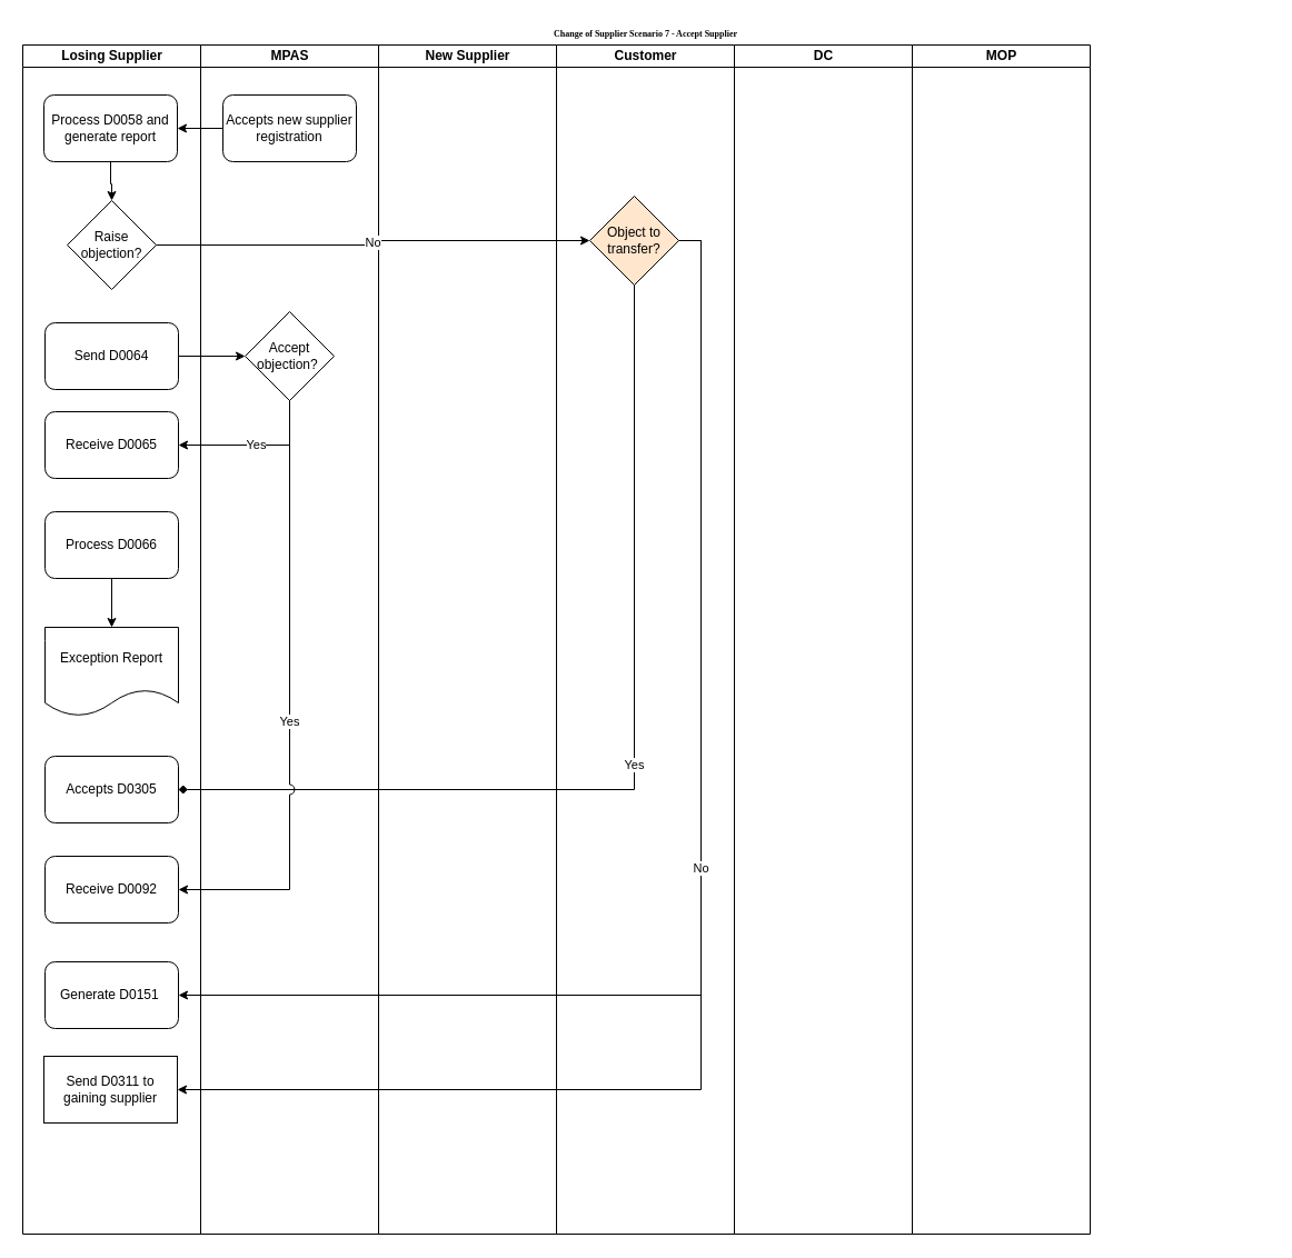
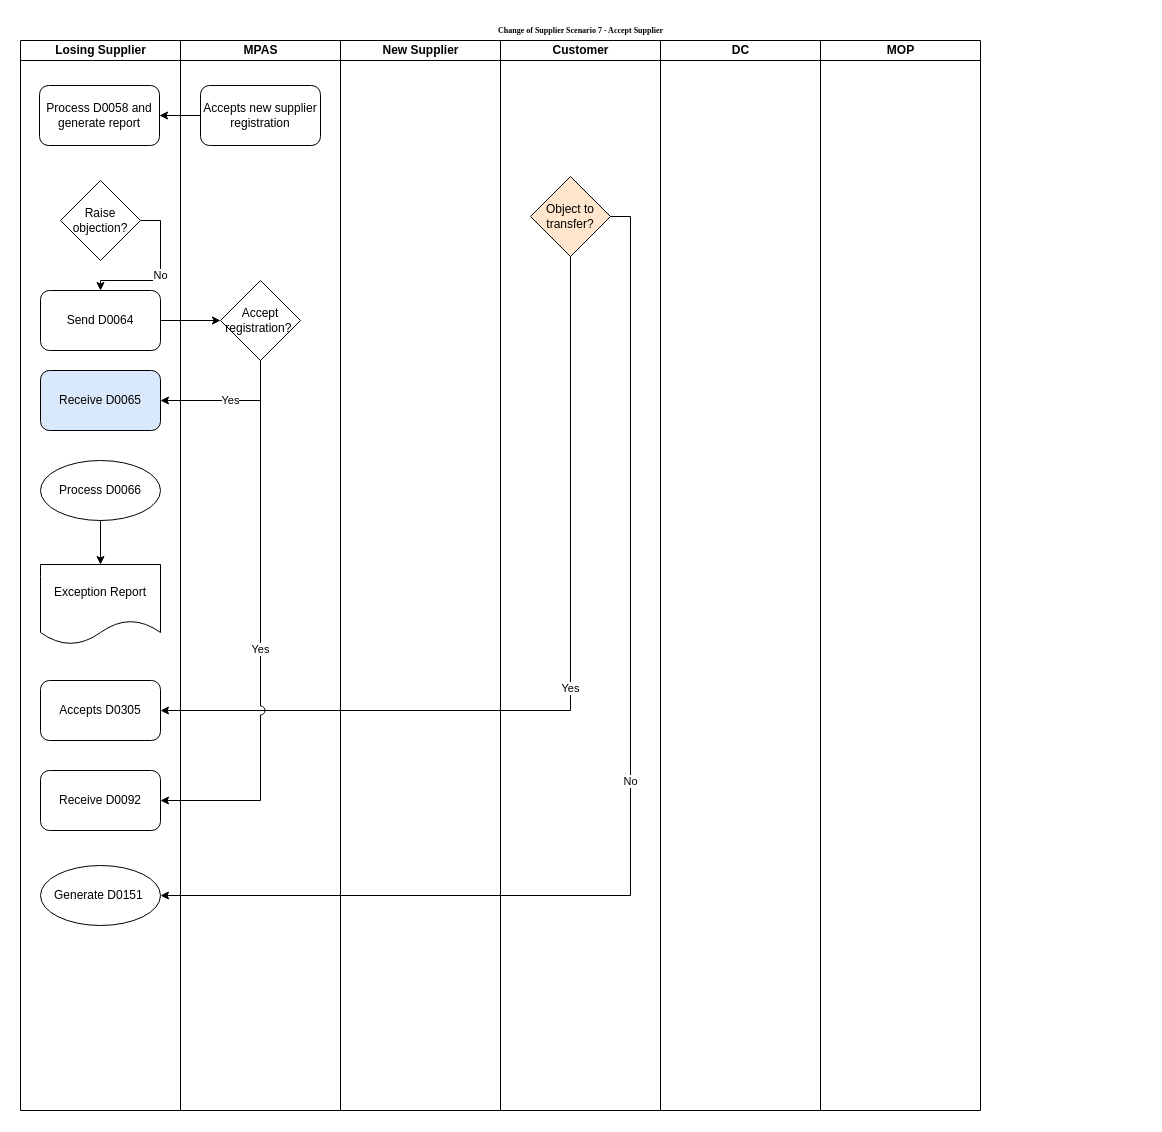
- <mxCell id="7" style="edgeStyle=orthogonalEdgeStyle;rounded=0;orthogonalLoop=1;jettySize=auto;html=1;exitX=0.5;exitY=1;exitDx=0;exitDy=0;" parent="3" source="5" target="6" edge="1"><mxGeometry relative="1" as="geometry"><mxPoint x="560" y="120" as="sourcePoint" /></mxGeometry></mxCell>
- <mxCell id="26" value="No" style="edgeStyle=orthogonalEdgeStyle;rounded=0;orthogonalLoop=1;jettySize=auto;html=1;exitX=1;exitY=0.5;exitDx=0;exitDy=0;entryX=0;entryY=0.5;entryDx=0;entryDy=0;" parent="2" source="6" target="22" edge="1"><mxGeometry relative="1" as="geometry" /></mxCell>
+ <mxCell id="26" value="No" style="edgeStyle=orthogonalEdgeStyle;rounded=0;orthogonalLoop=1;jettySize=auto;html=1;exitX=1;exitY=0.5;exitDx=0;exitDy=0;" parent="2" source="6" target="8" edge="1"><mxGeometry relative="1" as="geometry" /></mxCell>
- <mxCell id="19" value="Accept objection?&amp;nbsp;" style="rhombus;whiteSpace=wrap;html=1;" parent="17" vertex="1"><mxGeometry x="40" y="240" width="80" height="80" as="geometry" /></mxCell>
+ <mxCell id="19" value="Accept registration?&amp;nbsp;" style="rhombus;whiteSpace=wrap;html=1;" parent="17" vertex="1"><mxGeometry x="40" y="240" width="80" height="80" as="geometry" /></mxCell>
- <mxCell id="16" value="Receive D0065" style="rounded=1;whiteSpace=wrap;html=1;" vertex="1" parent="3"><mxGeometry x="20" y="330" width="120" height="60" as="geometry" /></mxCell>
+ <mxCell id="16" value="Receive D0065" style="rounded=1;whiteSpace=wrap;html=1;fillColor=#dae8fc;" vertex="1" parent="3"><mxGeometry x="20" y="330" width="120" height="60" as="geometry" /></mxCell>
- <mxCell id="12" value="Process D0066" style="rounded=1;whiteSpace=wrap;html=1;" parent="3" vertex="1"><mxGeometry x="20" y="420" width="120" height="60" as="geometry" /></mxCell>
+ <mxCell id="12" value="Process D0066" style="ellipse;whiteSpace=wrap;html=1;" parent="3" vertex="1"><mxGeometry x="20" y="420" width="120" height="60" as="geometry" /></mxCell>
- <mxCell id="27" value="Yes" style="edgeStyle=orthogonalEdgeStyle;rounded=0;orthogonalLoop=1;jettySize=auto;html=1;entryX=1;entryY=0.5;entryDx=0;entryDy=0;exitX=0.5;exitY=1;exitDx=0;exitDy=0;endArrow=diamond;" parent="2" source="22" target="9" edge="1"><mxGeometry relative="1" as="geometry" /></mxCell>
+ <mxCell id="27" value="Yes" style="edgeStyle=orthogonalEdgeStyle;rounded=0;orthogonalLoop=1;jettySize=auto;html=1;entryX=1;entryY=0.5;entryDx=0;entryDy=0;exitX=0.5;exitY=1;exitDx=0;exitDy=0;" parent="2" source="22" target="9" edge="1"><mxGeometry relative="1" as="geometry" /></mxCell>
- <mxCell id="14" value="Generate D0151&amp;nbsp;" style="rounded=1;whiteSpace=wrap;html=1;" parent="3" vertex="1"><mxGeometry x="20" y="825" width="120" height="60" as="geometry" /></mxCell>
+ <mxCell id="14" value="Generate D0151&amp;nbsp;" style="ellipse;whiteSpace=wrap;html=1;" parent="3" vertex="1"><mxGeometry x="20" y="825" width="120" height="60" as="geometry" /></mxCell>
- <mxCell id="10" value="Send D0311 to gaining supplier" style="rounded=0;whiteSpace=wrap;html=1;" parent="3" vertex="1"><mxGeometry x="19" y="910" width="120" height="60" as="geometry" /></mxCell>
- <mxCell id="28" value="" style="edgeStyle=orthogonalEdgeStyle;rounded=0;orthogonalLoop=1;jettySize=auto;html=1;exitX=1;exitY=0.5;exitDx=0;exitDy=0;entryX=1;entryY=0.5;entryDx=0;entryDy=0;" parent="2" source="22" target="10" edge="1"><mxGeometry relative="1" as="geometry" /></mxCell>
